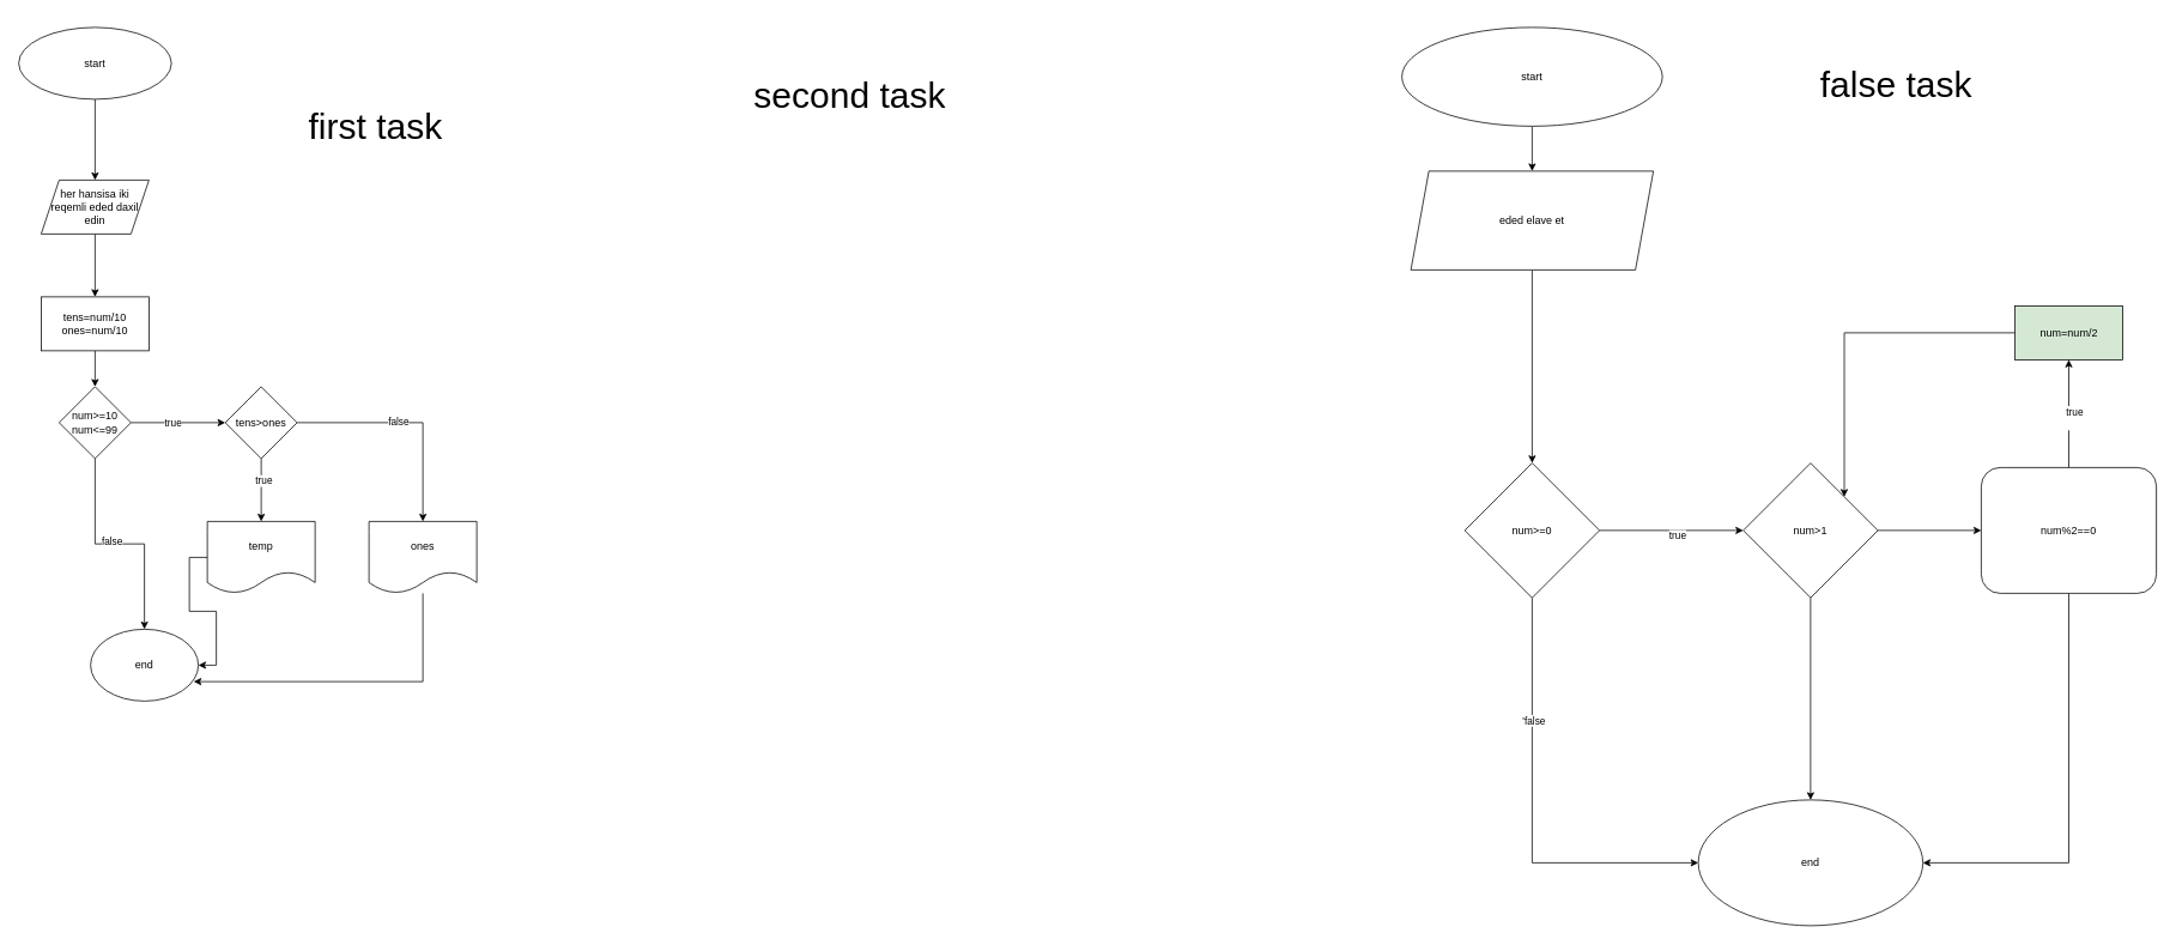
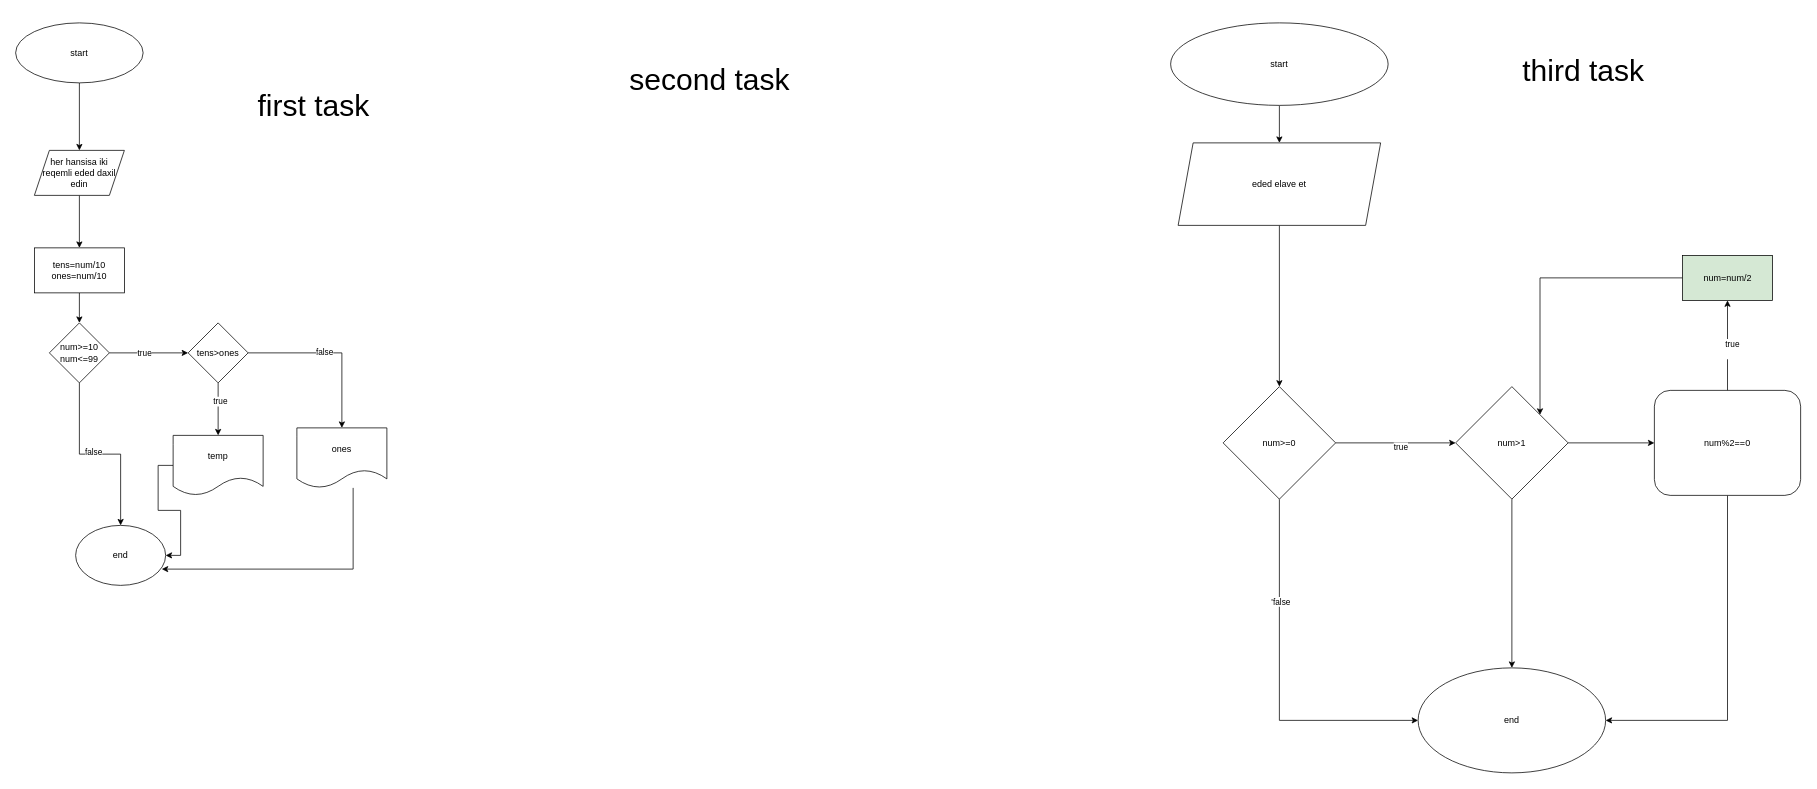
- <mxCell id="44" value="&lt;font style=&quot;font-size: 40px;&quot;&gt;false task&lt;/font&gt;" style="text;html=1;align=center;verticalAlign=middle;resizable=0;points=[];autosize=1;strokeColor=none;fillColor=none;" vertex="1" parent="1"><mxGeometry x="2015" y="63" width="190" height="60" as="geometry" /></mxCell>
+ <mxCell id="44" value="&lt;font style=&quot;font-size: 40px;&quot;&gt;third task&lt;/font&gt;" style="text;html=1;align=center;verticalAlign=middle;resizable=0;points=[];autosize=1;strokeColor=none;fillColor=none;" vertex="1" parent="1"><mxGeometry x="2015" y="63" width="190" height="60" as="geometry" /></mxCell>
- <mxCell id="21" value="ones" style="shape=document;whiteSpace=wrap;html=1;boundedLbl=1;rounded=0;" vertex="1" parent="1"><mxGeometry x="410" y="580" width="120" height="80" as="geometry" /></mxCell>
+ <mxCell id="21" value="ones" style="shape=document;whiteSpace=wrap;html=1;boundedLbl=1;rounded=0;" vertex="1" parent="1"><mxGeometry x="395" y="570" width="120" height="80" as="geometry" /></mxCell>
